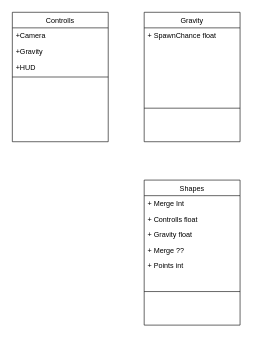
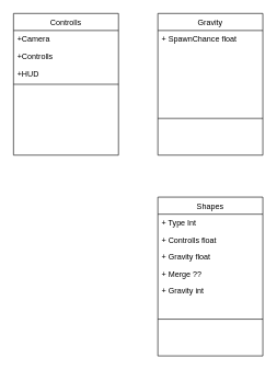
- <mxCell id="4" value="+Gravity" style="text;align=left;verticalAlign=top;spacingLeft=4;spacingRight=4;overflow=hidden;rotatable=0;points=[[0,0.5],[1,0.5]];portConstraint=eastwest;rounded=0;shadow=0;html=0;" parent="2" vertex="1"><mxGeometry y="52" width="160" height="26" as="geometry" /></mxCell>
+ <mxCell id="4" value="+Controlls" style="text;align=left;verticalAlign=top;spacingLeft=4;spacingRight=4;overflow=hidden;rotatable=0;points=[[0,0.5],[1,0.5]];portConstraint=eastwest;rounded=0;shadow=0;html=0;" parent="2" vertex="1"><mxGeometry y="52" width="160" height="26" as="geometry" /></mxCell>
- <mxCell id="17" value="+ Merge Int" style="text;align=left;verticalAlign=top;spacingLeft=4;spacingRight=4;overflow=hidden;rotatable=0;points=[[0,0.5],[1,0.5]];portConstraint=eastwest;" vertex="1" parent="16"><mxGeometry y="26" width="160" height="26" as="geometry" /></mxCell>
+ <mxCell id="17" value="+ Type Int" style="text;align=left;verticalAlign=top;spacingLeft=4;spacingRight=4;overflow=hidden;rotatable=0;points=[[0,0.5],[1,0.5]];portConstraint=eastwest;" vertex="1" parent="16"><mxGeometry y="26" width="160" height="26" as="geometry" /></mxCell>
- <mxCell id="21" value="+ Points int" style="text;align=left;verticalAlign=top;spacingLeft=4;spacingRight=4;overflow=hidden;rotatable=0;points=[[0,0.5],[1,0.5]];portConstraint=eastwest;rounded=0;shadow=0;html=0;" vertex="1" parent="16"><mxGeometry y="130" width="160" height="26" as="geometry" /></mxCell>
+ <mxCell id="21" value="+ Gravity int" style="text;align=left;verticalAlign=top;spacingLeft=4;spacingRight=4;overflow=hidden;rotatable=0;points=[[0,0.5],[1,0.5]];portConstraint=eastwest;rounded=0;shadow=0;html=0;" vertex="1" parent="16"><mxGeometry y="130" width="160" height="26" as="geometry" /></mxCell>
